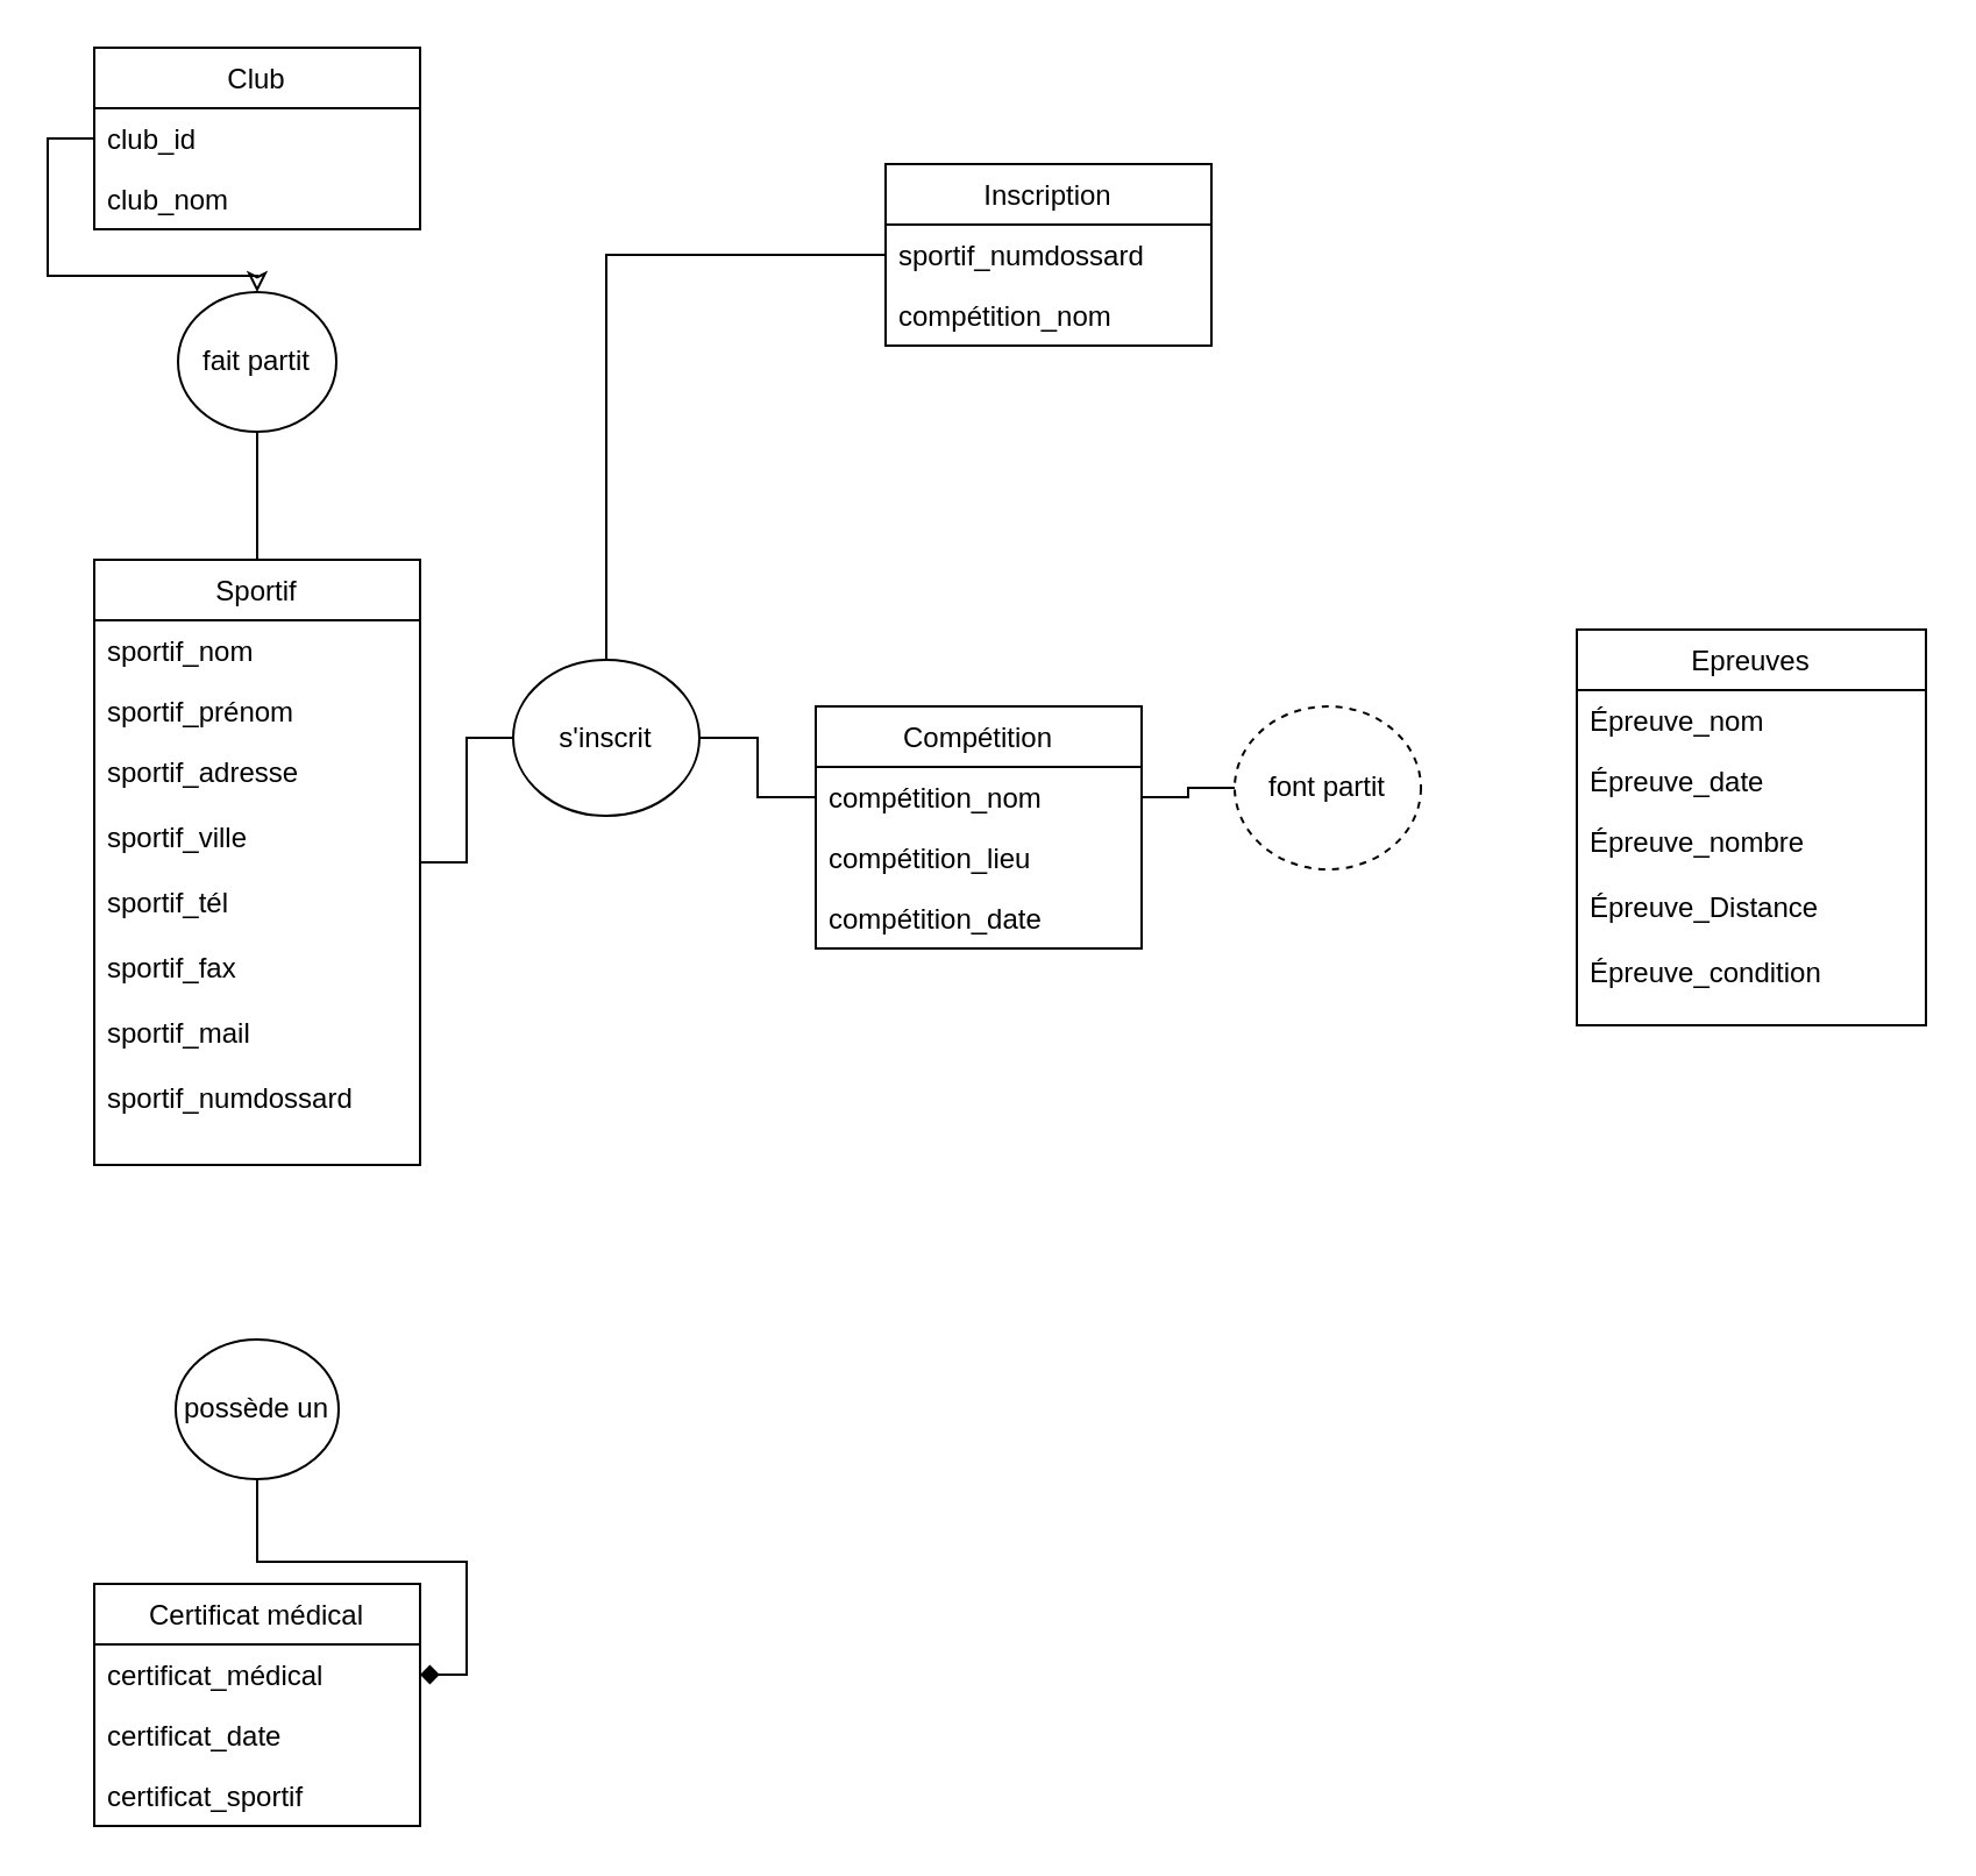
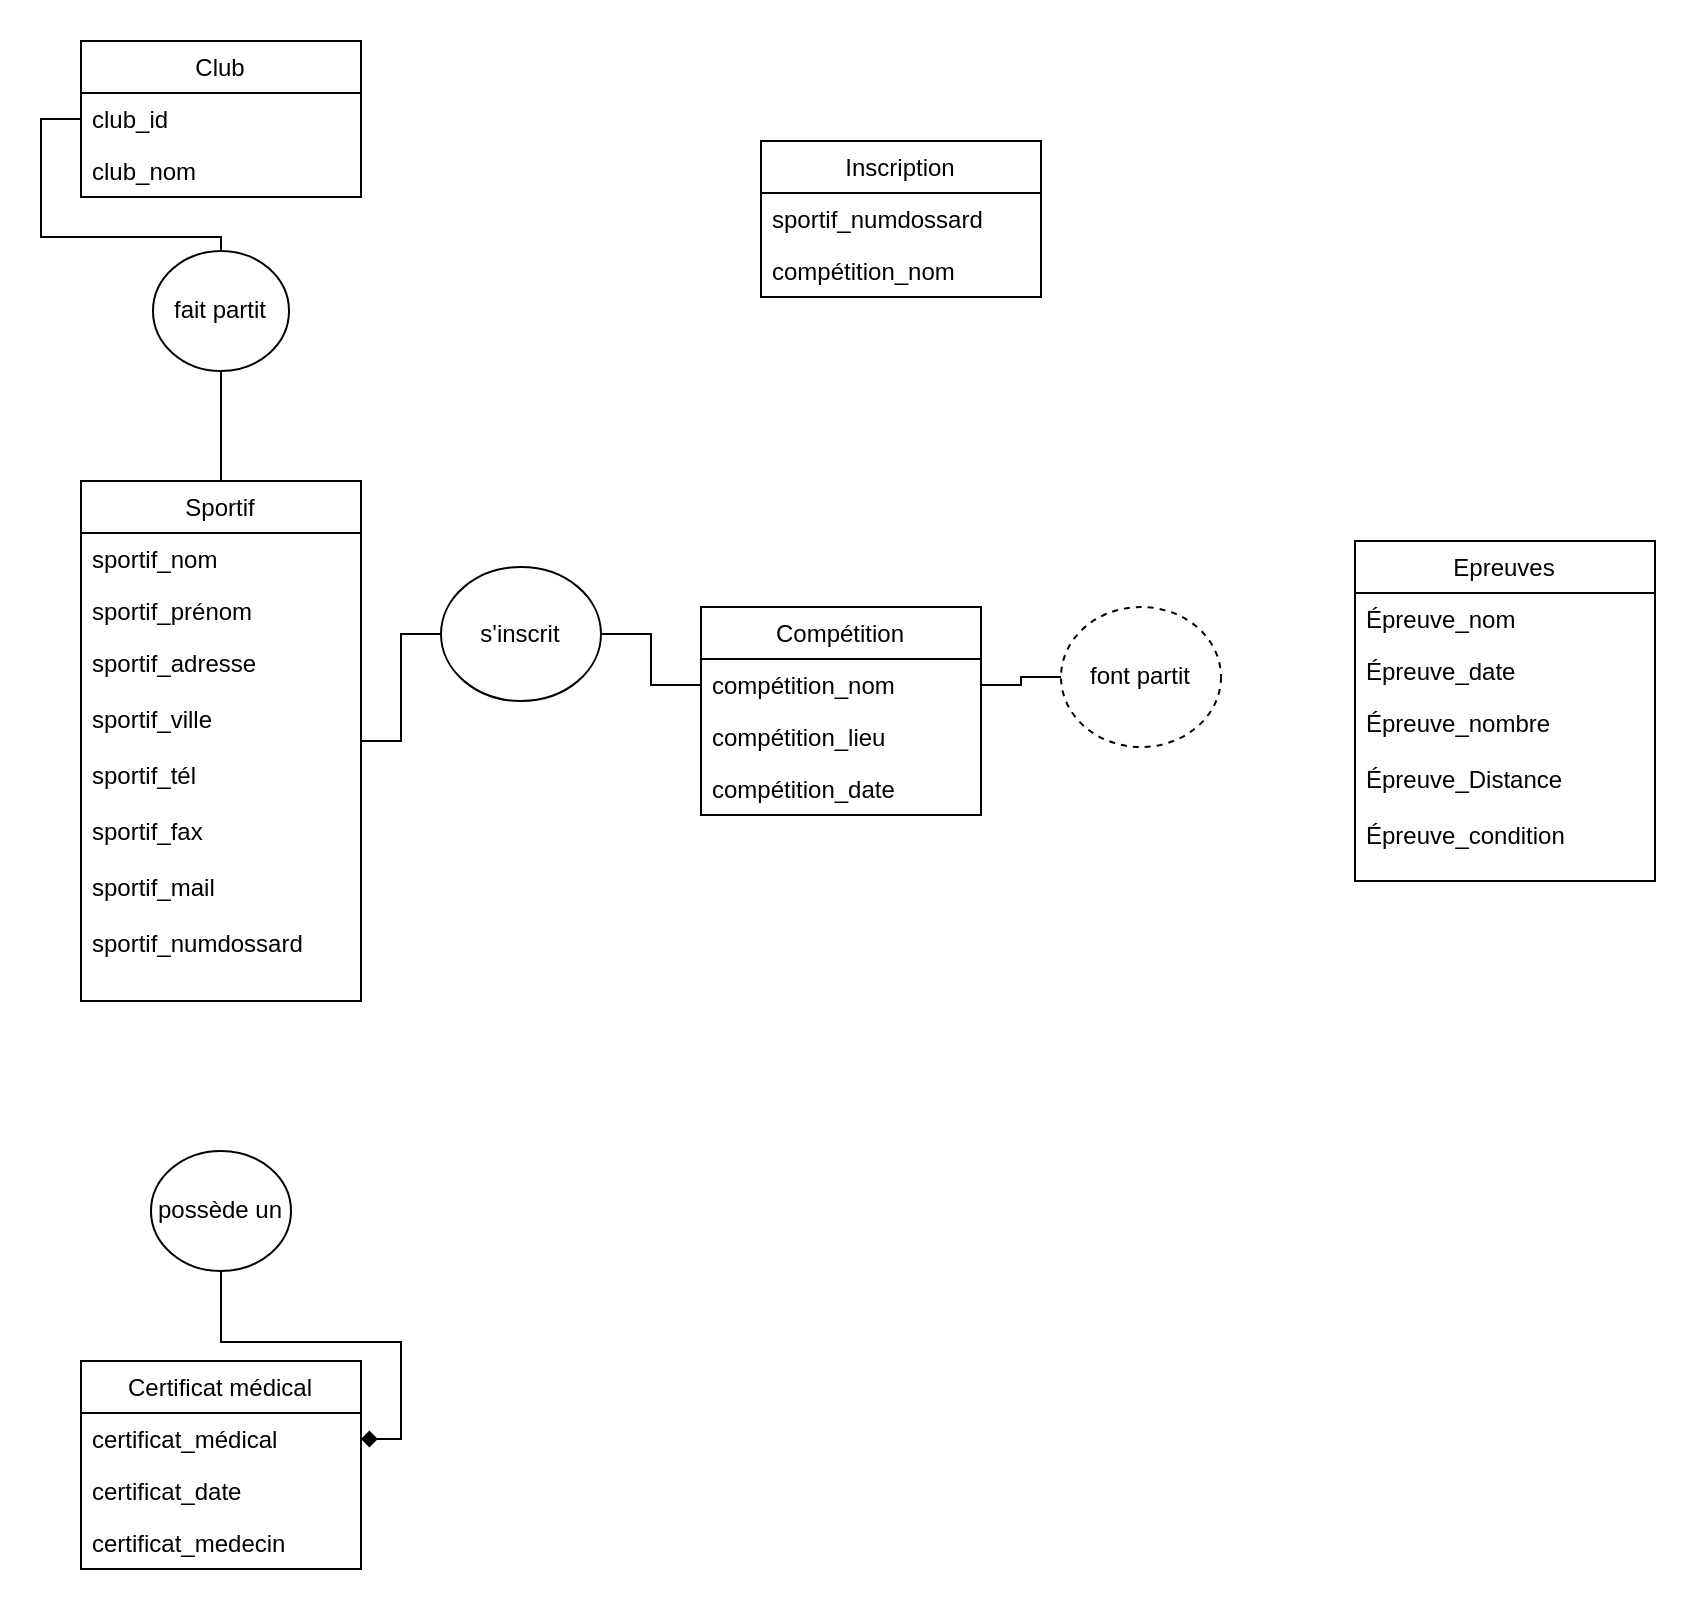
- <mxCell id="30" style="edgeStyle=orthogonalEdgeStyle;rounded=0;orthogonalLoop=1;jettySize=auto;html=1;entryX=0.5;entryY=0;entryDx=0;entryDy=0;endArrow=classic;endFill=0;" parent="1" source="9" target="7" edge="1"><mxGeometry relative="1" as="geometry"><Array as="points"><mxPoint x="20" y="59" /><mxPoint x="20" y="118" /><mxPoint x="110" y="118" /></Array></mxGeometry></mxCell>
+ <mxCell id="30" style="edgeStyle=orthogonalEdgeStyle;rounded=0;orthogonalLoop=1;jettySize=auto;html=1;entryX=0.5;entryY=0;entryDx=0;entryDy=0;endArrow=none;endFill=0;" parent="1" source="9" target="7" edge="1"><mxGeometry relative="1" as="geometry"><Array as="points"><mxPoint x="20" y="59" /><mxPoint x="20" y="118" /><mxPoint x="110" y="118" /></Array></mxGeometry></mxCell>
- <mxCell id="20" style="edgeStyle=orthogonalEdgeStyle;rounded=0;orthogonalLoop=1;jettySize=auto;html=1;entryX=0;entryY=0.5;entryDx=0;entryDy=0;endArrow=none;endFill=0;" parent="1" source="23" target="14" edge="1"><mxGeometry relative="1" as="geometry" /></mxCell>
- <mxCell id="19" value="certificat_sportif" style="text;strokeColor=none;fillColor=none;align=left;verticalAlign=top;spacingLeft=4;spacingRight=4;overflow=hidden;rotatable=0;points=[[0,0.5],[1,0.5]];portConstraint=eastwest;" parent="16" vertex="1"><mxGeometry y="78" width="140" height="26" as="geometry" /></mxCell>
+ <mxCell id="19" value="certificat_medecin" style="text;strokeColor=none;fillColor=none;align=left;verticalAlign=top;spacingLeft=4;spacingRight=4;overflow=hidden;rotatable=0;points=[[0,0.5],[1,0.5]];portConstraint=eastwest;" parent="16" vertex="1"><mxGeometry y="78" width="140" height="26" as="geometry" /></mxCell>
